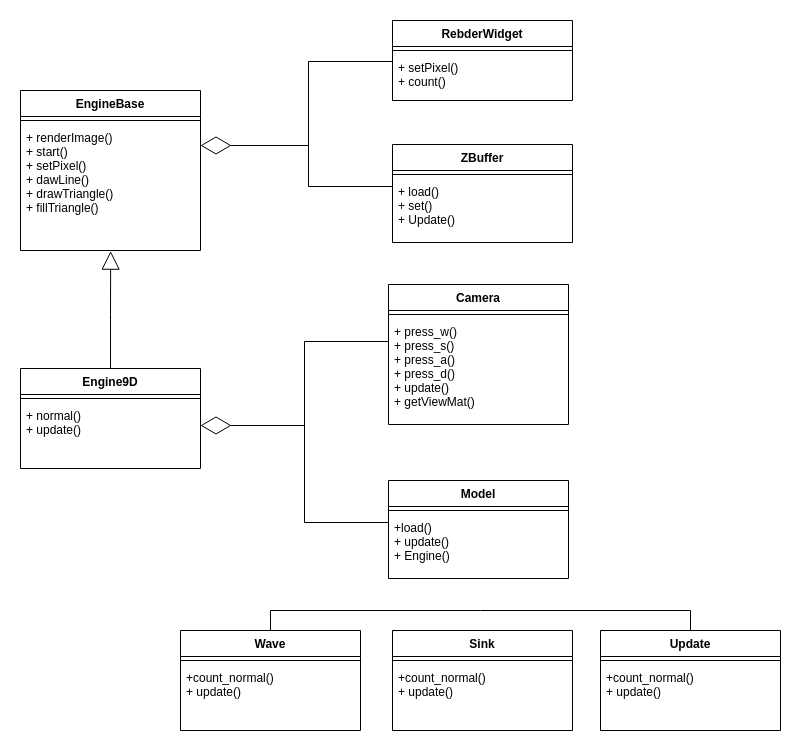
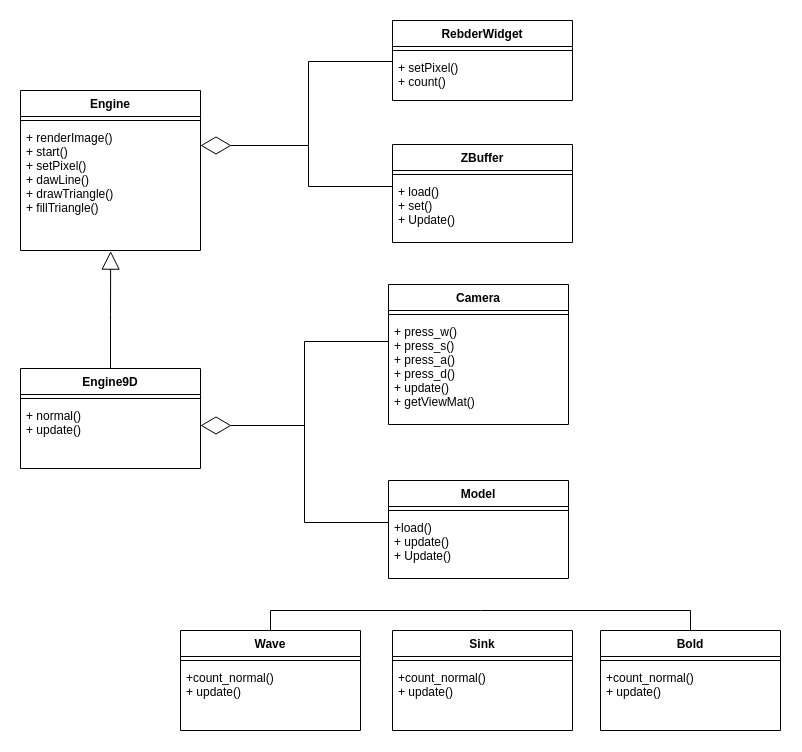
- <mxCell id="2" value="EngineBase" style="swimlane;fontStyle=1;align=center;verticalAlign=top;childLayout=stackLayout;horizontal=1;startSize=26;horizontalStack=0;resizeParent=1;resizeParentMax=0;resizeLast=0;collapsible=1;marginBottom=0;" parent="1" vertex="1"><mxGeometry x="20" y="90" width="180" height="160" as="geometry" /></mxCell>
+ <mxCell id="2" value="Engine" style="swimlane;fontStyle=1;align=center;verticalAlign=top;childLayout=stackLayout;horizontal=1;startSize=26;horizontalStack=0;resizeParent=1;resizeParentMax=0;resizeLast=0;collapsible=1;marginBottom=0;" parent="1" vertex="1"><mxGeometry x="20" y="90" width="180" height="160" as="geometry" /></mxCell>
- <mxCell id="24" value="+load()&#10;+ update()&#10;+ Engine()" style="text;strokeColor=none;fillColor=none;align=left;verticalAlign=top;spacingLeft=4;spacingRight=4;overflow=hidden;rotatable=0;points=[[0,0.5],[1,0.5]];portConstraint=eastwest;" parent="21" vertex="1"><mxGeometry y="34" width="180" height="64" as="geometry" /></mxCell>
+ <mxCell id="24" value="+load()&#10;+ update()&#10;+ Update()" style="text;strokeColor=none;fillColor=none;align=left;verticalAlign=top;spacingLeft=4;spacingRight=4;overflow=hidden;rotatable=0;points=[[0,0.5],[1,0.5]];portConstraint=eastwest;" parent="21" vertex="1"><mxGeometry y="34" width="180" height="64" as="geometry" /></mxCell>
- <mxCell id="33" value="Update" style="swimlane;fontStyle=1;align=center;verticalAlign=top;childLayout=stackLayout;horizontal=1;startSize=26;horizontalStack=0;resizeParent=1;resizeParentMax=0;resizeLast=0;collapsible=1;marginBottom=0;" parent="1" vertex="1"><mxGeometry x="600" y="630" width="180" height="100" as="geometry" /></mxCell>
+ <mxCell id="33" value="Bold" style="swimlane;fontStyle=1;align=center;verticalAlign=top;childLayout=stackLayout;horizontal=1;startSize=26;horizontalStack=0;resizeParent=1;resizeParentMax=0;resizeLast=0;collapsible=1;marginBottom=0;" parent="1" vertex="1"><mxGeometry x="600" y="630" width="180" height="100" as="geometry" /></mxCell>
